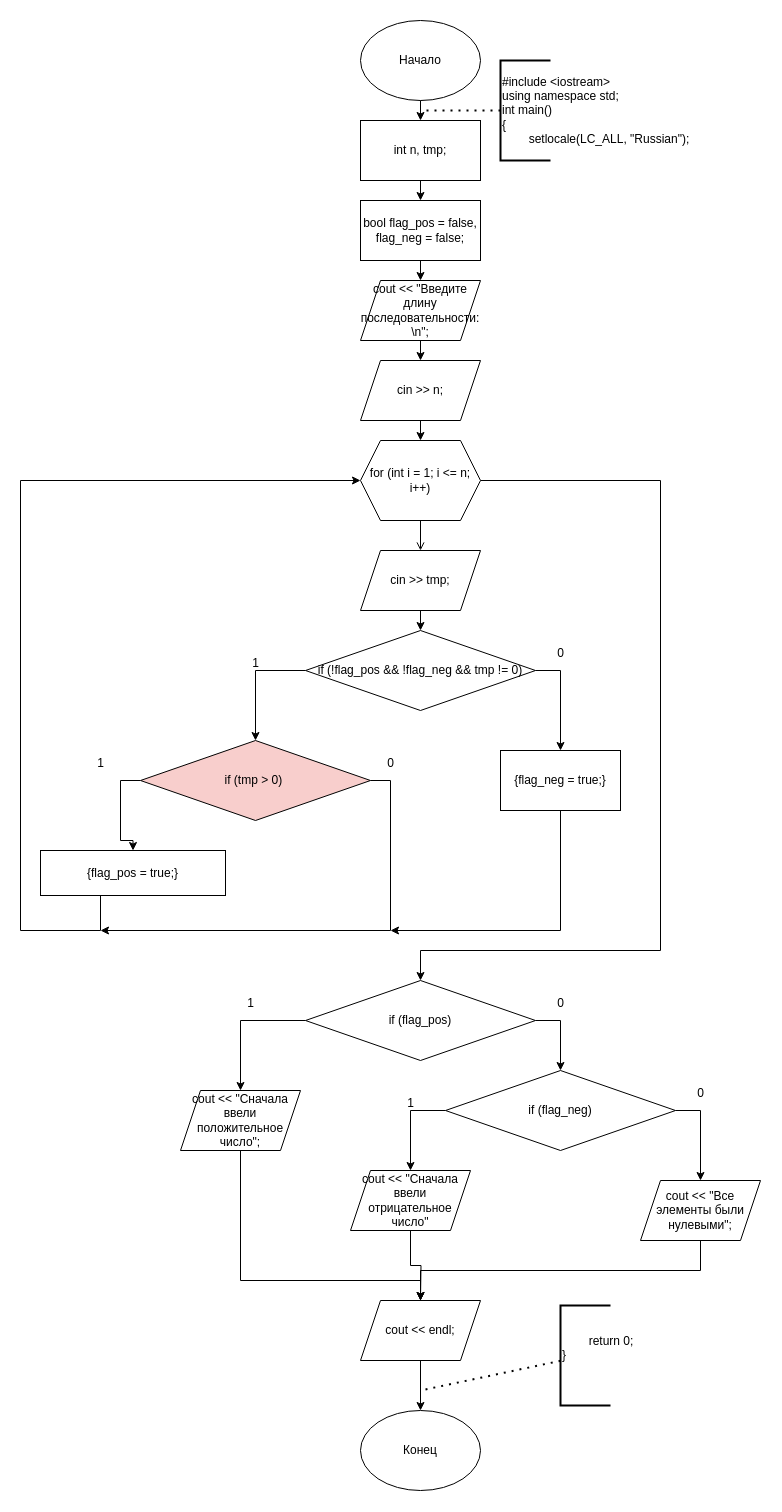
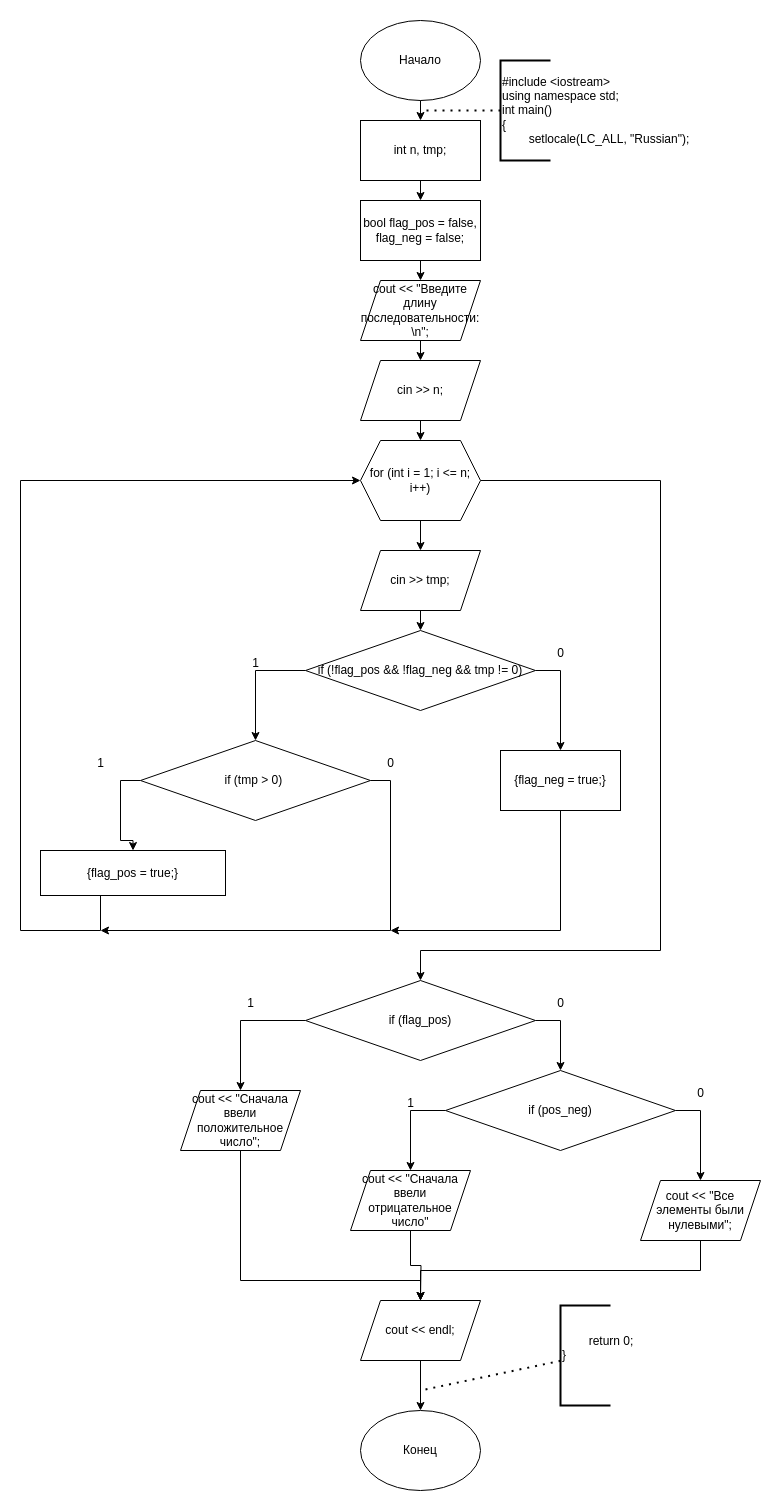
- <mxCell id="12" style="edgeStyle=orthogonalEdgeStyle;rounded=0;orthogonalLoop=1;jettySize=auto;html=1;exitX=0.5;exitY=1;exitDx=0;exitDy=0;entryX=0.5;entryY=0;entryDx=0;entryDy=0;endArrow=open;" parent="1" source="14" target="16" edge="1"><mxGeometry relative="1" as="geometry" /></mxCell>
+ <mxCell id="12" style="edgeStyle=orthogonalEdgeStyle;rounded=0;orthogonalLoop=1;jettySize=auto;html=1;exitX=0.5;exitY=1;exitDx=0;exitDy=0;entryX=0.5;entryY=0;entryDx=0;entryDy=0;" parent="1" source="14" target="16" edge="1"><mxGeometry relative="1" as="geometry" /></mxCell>
- <mxCell id="22" value="if (tmp &amp;gt; 0)&amp;nbsp;" style="rhombus;whiteSpace=wrap;html=1;fillColor=#f8cecc;" parent="1" vertex="1"><mxGeometry x="140" y="740" width="230" height="80" as="geometry" /></mxCell>
+ <mxCell id="22" value="if (tmp &amp;gt; 0)&amp;nbsp;" style="rhombus;whiteSpace=wrap;html=1;" parent="1" vertex="1"><mxGeometry x="140" y="740" width="230" height="80" as="geometry" /></mxCell>
- <mxCell id="39" value="if (flag_neg)" style="rhombus;whiteSpace=wrap;html=1;" parent="1" vertex="1"><mxGeometry x="445" y="1070" width="230" height="80" as="geometry" /></mxCell>
+ <mxCell id="39" value="if (pos_neg)" style="rhombus;whiteSpace=wrap;html=1;" parent="1" vertex="1"><mxGeometry x="445" y="1070" width="230" height="80" as="geometry" /></mxCell>
